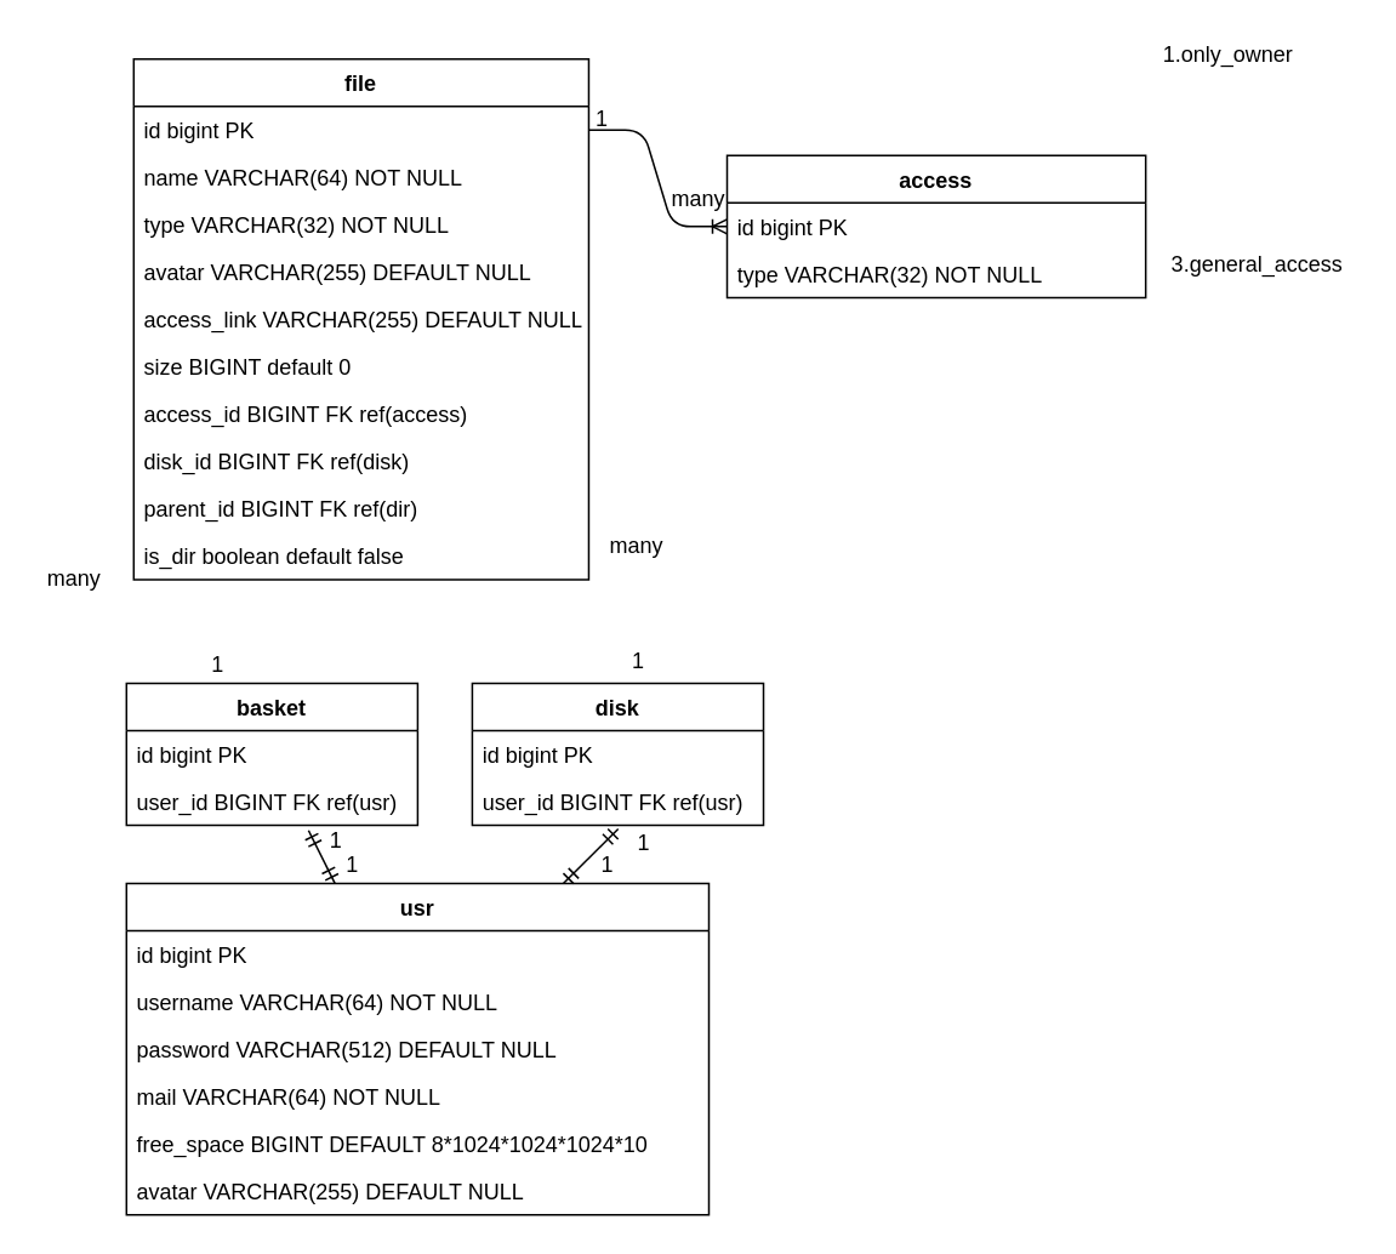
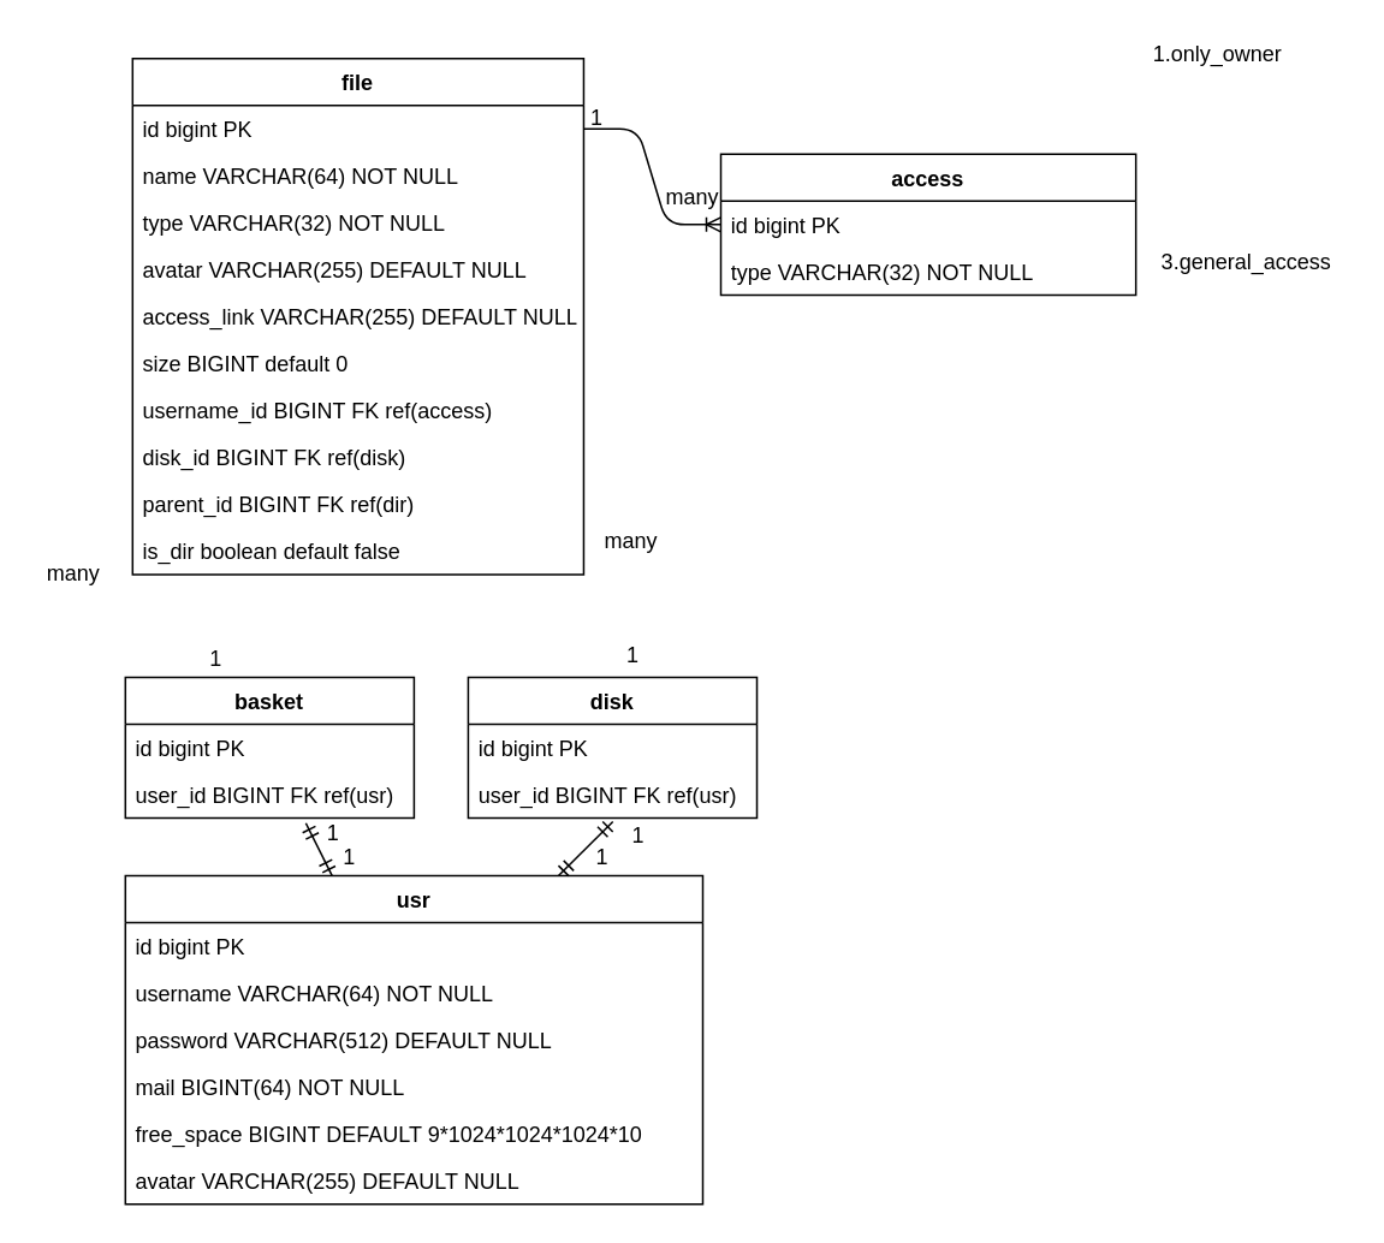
- <mxCell id="17" value="access_id BIGINT FK ref(access)" style="text;strokeColor=none;fillColor=none;align=left;verticalAlign=top;spacingLeft=4;spacingRight=4;overflow=hidden;rotatable=0;points=[[0,0.5],[1,0.5]];portConstraint=eastwest;" vertex="1" parent="10"><mxGeometry y="182" width="250" height="26" as="geometry" /></mxCell>
+ <mxCell id="17" value="username_id BIGINT FK ref(access)" style="text;strokeColor=none;fillColor=none;align=left;verticalAlign=top;spacingLeft=4;spacingRight=4;overflow=hidden;rotatable=0;points=[[0,0.5],[1,0.5]];portConstraint=eastwest;" vertex="1" parent="10"><mxGeometry y="182" width="250" height="26" as="geometry" /></mxCell>
- <mxCell id="25" value="mail VARCHAR(64) NOT NULL" style="text;strokeColor=none;fillColor=none;align=left;verticalAlign=top;spacingLeft=4;spacingRight=4;overflow=hidden;rotatable=0;points=[[0,0.5],[1,0.5]];portConstraint=eastwest;" vertex="1" parent="21"><mxGeometry y="104" width="320" height="26" as="geometry" /></mxCell>
+ <mxCell id="25" value="mail BIGINT(64) NOT NULL" style="text;strokeColor=none;fillColor=none;align=left;verticalAlign=top;spacingLeft=4;spacingRight=4;overflow=hidden;rotatable=0;points=[[0,0.5],[1,0.5]];portConstraint=eastwest;" vertex="1" parent="21"><mxGeometry y="104" width="320" height="26" as="geometry" /></mxCell>
- <mxCell id="26" value="free_space BIGINT DEFAULT 8*1024*1024*1024*10" style="text;strokeColor=none;fillColor=none;align=left;verticalAlign=top;spacingLeft=4;spacingRight=4;overflow=hidden;rotatable=0;points=[[0,0.5],[1,0.5]];portConstraint=eastwest;" vertex="1" parent="21"><mxGeometry y="130" width="320" height="26" as="geometry" /></mxCell>
+ <mxCell id="26" value="free_space BIGINT DEFAULT 9*1024*1024*1024*10" style="text;strokeColor=none;fillColor=none;align=left;verticalAlign=top;spacingLeft=4;spacingRight=4;overflow=hidden;rotatable=0;points=[[0,0.5],[1,0.5]];portConstraint=eastwest;" vertex="1" parent="21"><mxGeometry y="130" width="320" height="26" as="geometry" /></mxCell>
